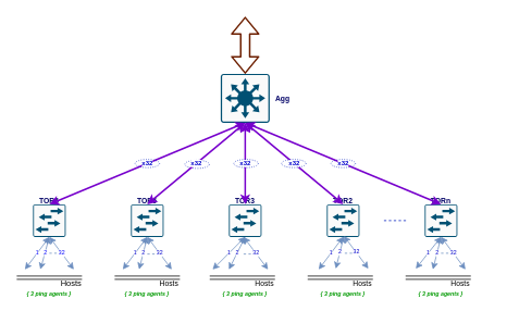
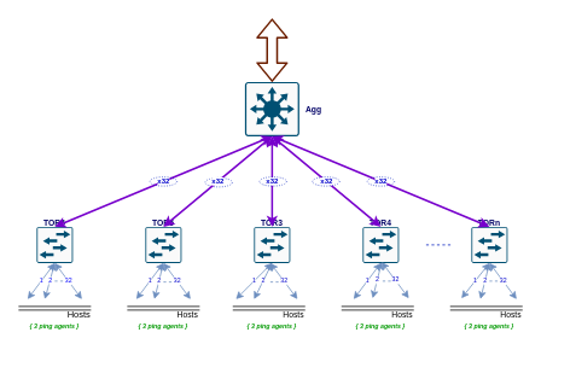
- <mxCell id="47" value="&lt;font color=&quot;#000066&quot; size=&quot;1&quot;&gt;&lt;b style=&quot;font-size: 9px&quot;&gt;TOR2&lt;/b&gt;&lt;/font&gt;" style="text;html=1;strokeColor=none;fillColor=none;align=center;verticalAlign=middle;whiteSpace=wrap;rounded=0;fontSize=7;fontColor=#0000CC;" parent="1" vertex="1"><mxGeometry x="400" y="240" width="40" height="10" as="geometry" /></mxCell>
+ <mxCell id="47" value="&lt;font color=&quot;#000066&quot; size=&quot;1&quot;&gt;&lt;b style=&quot;font-size: 9px&quot;&gt;TOR4&lt;/b&gt;&lt;/font&gt;" style="text;html=1;strokeColor=none;fillColor=none;align=center;verticalAlign=middle;whiteSpace=wrap;rounded=0;fontSize=7;fontColor=#0000CC;" parent="1" vertex="1"><mxGeometry x="400" y="240" width="40" height="10" as="geometry" /></mxCell>
